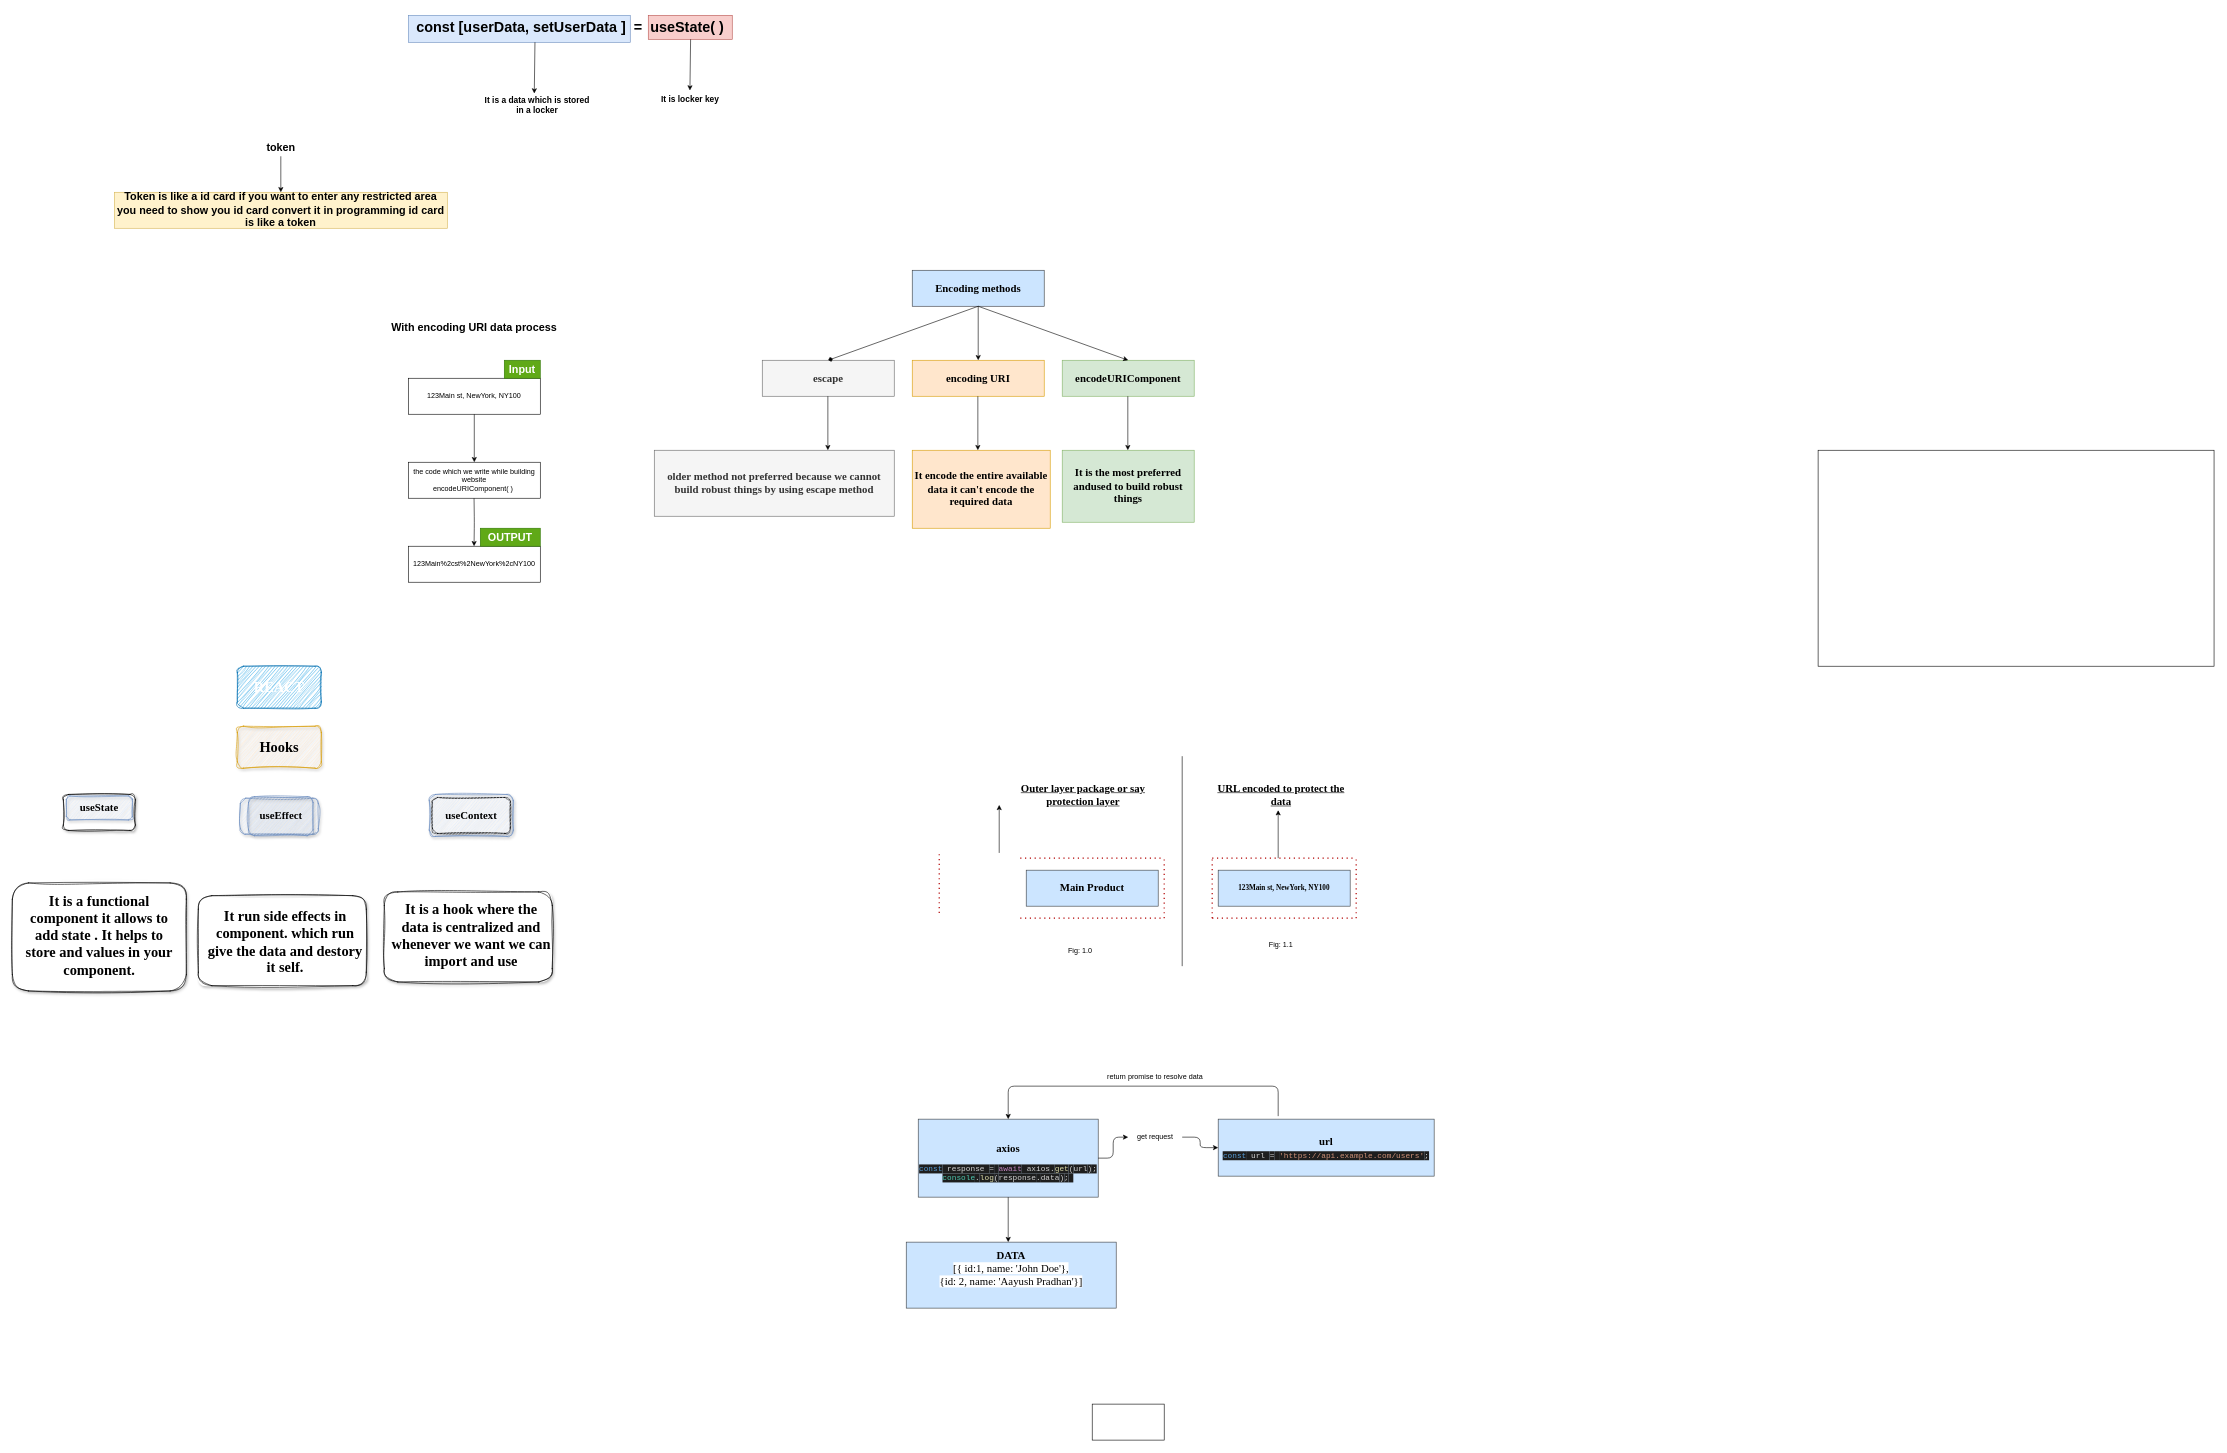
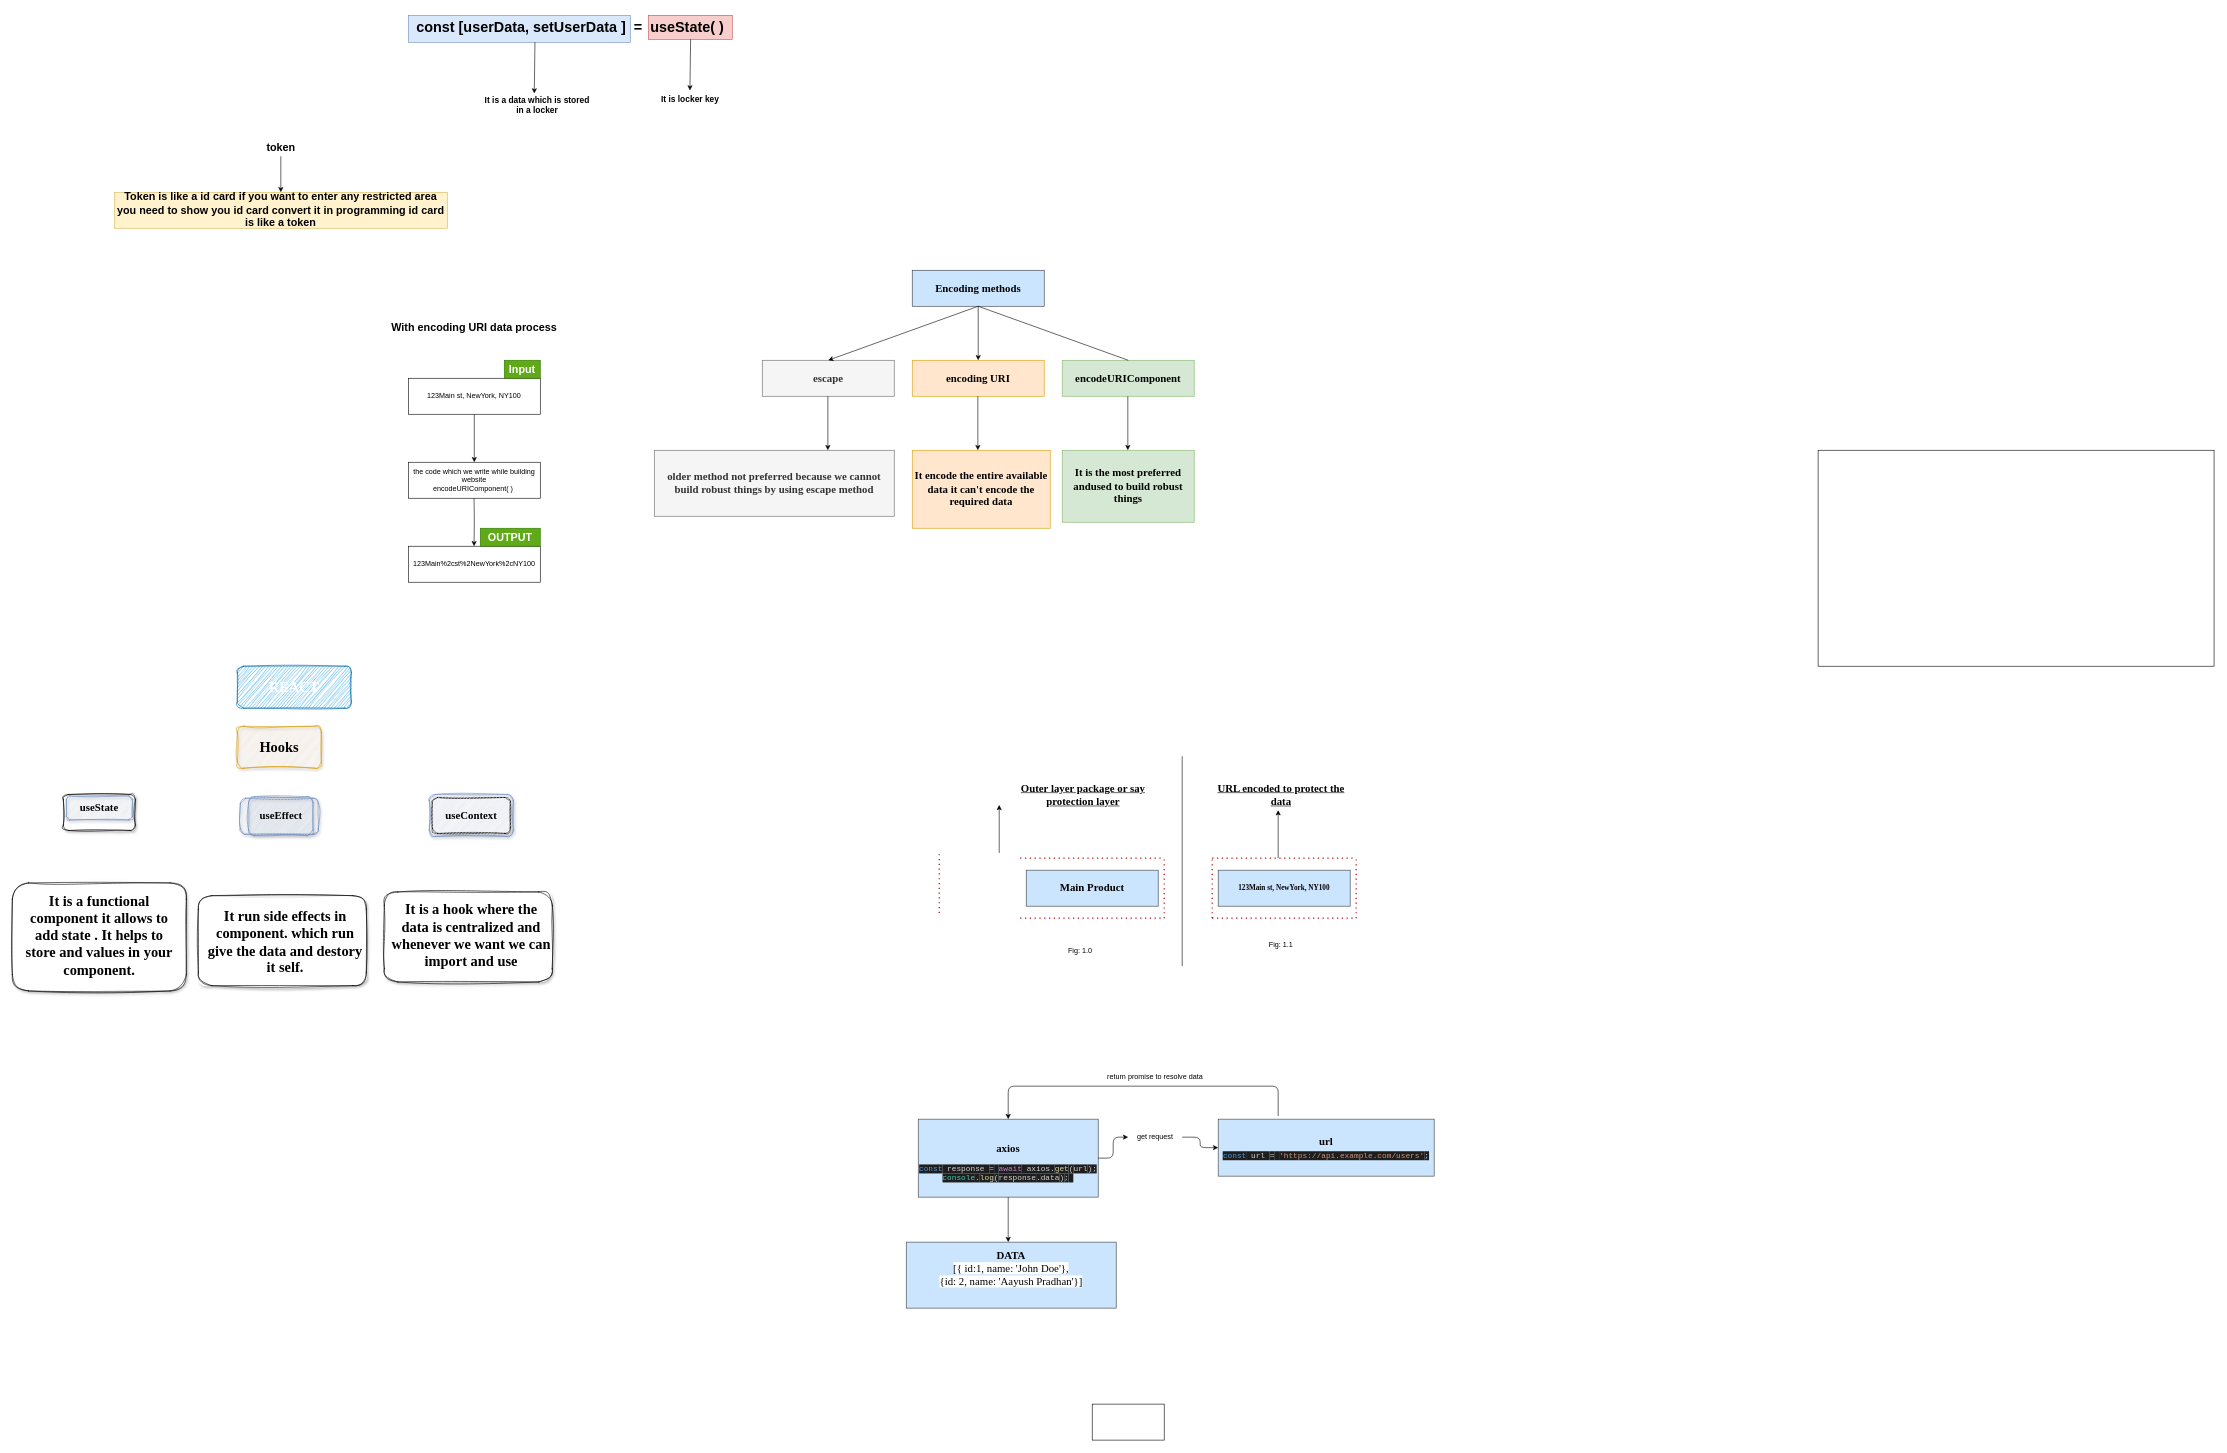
- <mxCell id="25" value="" style="endArrow=diamond;html=1;exitX=0.5;exitY=1;exitDx=0;exitDy=0;entryX=0.5;entryY=0;entryDx=0;entryDy=0;" parent="1" source="21" target="22" edge="1"><mxGeometry width="50" height="50" relative="1" as="geometry"><mxPoint x="1540" y="690" as="sourcePoint" /><mxPoint x="1590" y="640" as="targetPoint" /></mxGeometry></mxCell>
+ <mxCell id="25" value="" style="endArrow=classic;html=1;exitX=0.5;exitY=1;exitDx=0;exitDy=0;entryX=0.5;entryY=0;entryDx=0;entryDy=0;" parent="1" source="21" target="22" edge="1"><mxGeometry width="50" height="50" relative="1" as="geometry"><mxPoint x="1540" y="690" as="sourcePoint" /><mxPoint x="1590" y="640" as="targetPoint" /></mxGeometry></mxCell>
- <mxCell id="27" value="" style="endArrow=classic;html=1;entryX=0.5;entryY=0;entryDx=0;entryDy=0;exitX=0.5;exitY=1;exitDx=0;exitDy=0;" parent="1" source="21" target="24" edge="1"><mxGeometry width="50" height="50" relative="1" as="geometry"><mxPoint x="1640" y="520" as="sourcePoint" /><mxPoint x="1640" y="610" as="targetPoint" /></mxGeometry></mxCell>
+ <mxCell id="27" value="" style="endArrow=none;html=1;entryX=0.5;entryY=0;entryDx=0;entryDy=0;exitX=0.5;exitY=1;exitDx=0;exitDy=0;" parent="1" source="21" target="24" edge="1"><mxGeometry width="50" height="50" relative="1" as="geometry"><mxPoint x="1640" y="520" as="sourcePoint" /><mxPoint x="1640" y="610" as="targetPoint" /></mxGeometry></mxCell>
- <mxCell id="61" value="&lt;b&gt;&lt;font face=&quot;Lucida Console&quot; style=&quot;font-size: 24px;&quot;&gt;REACT&lt;/font&gt;&lt;/b&gt;" style="text;html=1;align=center;verticalAlign=middle;whiteSpace=wrap;rounded=1;fillColor=#1ba1e2;fontColor=#ffffff;strokeColor=#006EAF;shadow=0;sketch=1;curveFitting=1;jiggle=2;" parent="1" vertex="1"><mxGeometry x="395" y="1110" width="140" height="70" as="geometry" /></mxCell>
+ <mxCell id="61" value="&lt;b&gt;&lt;font face=&quot;Lucida Console&quot; style=&quot;font-size: 24px;&quot;&gt;REACT&lt;/font&gt;&lt;/b&gt;" style="text;html=1;align=center;verticalAlign=middle;whiteSpace=wrap;rounded=1;fillColor=#1ba1e2;fontColor=#ffffff;strokeColor=#006EAF;shadow=0;sketch=1;curveFitting=1;jiggle=2;" parent="1" vertex="1"><mxGeometry x="395" y="1110" width="190" height="70" as="geometry" /></mxCell>
